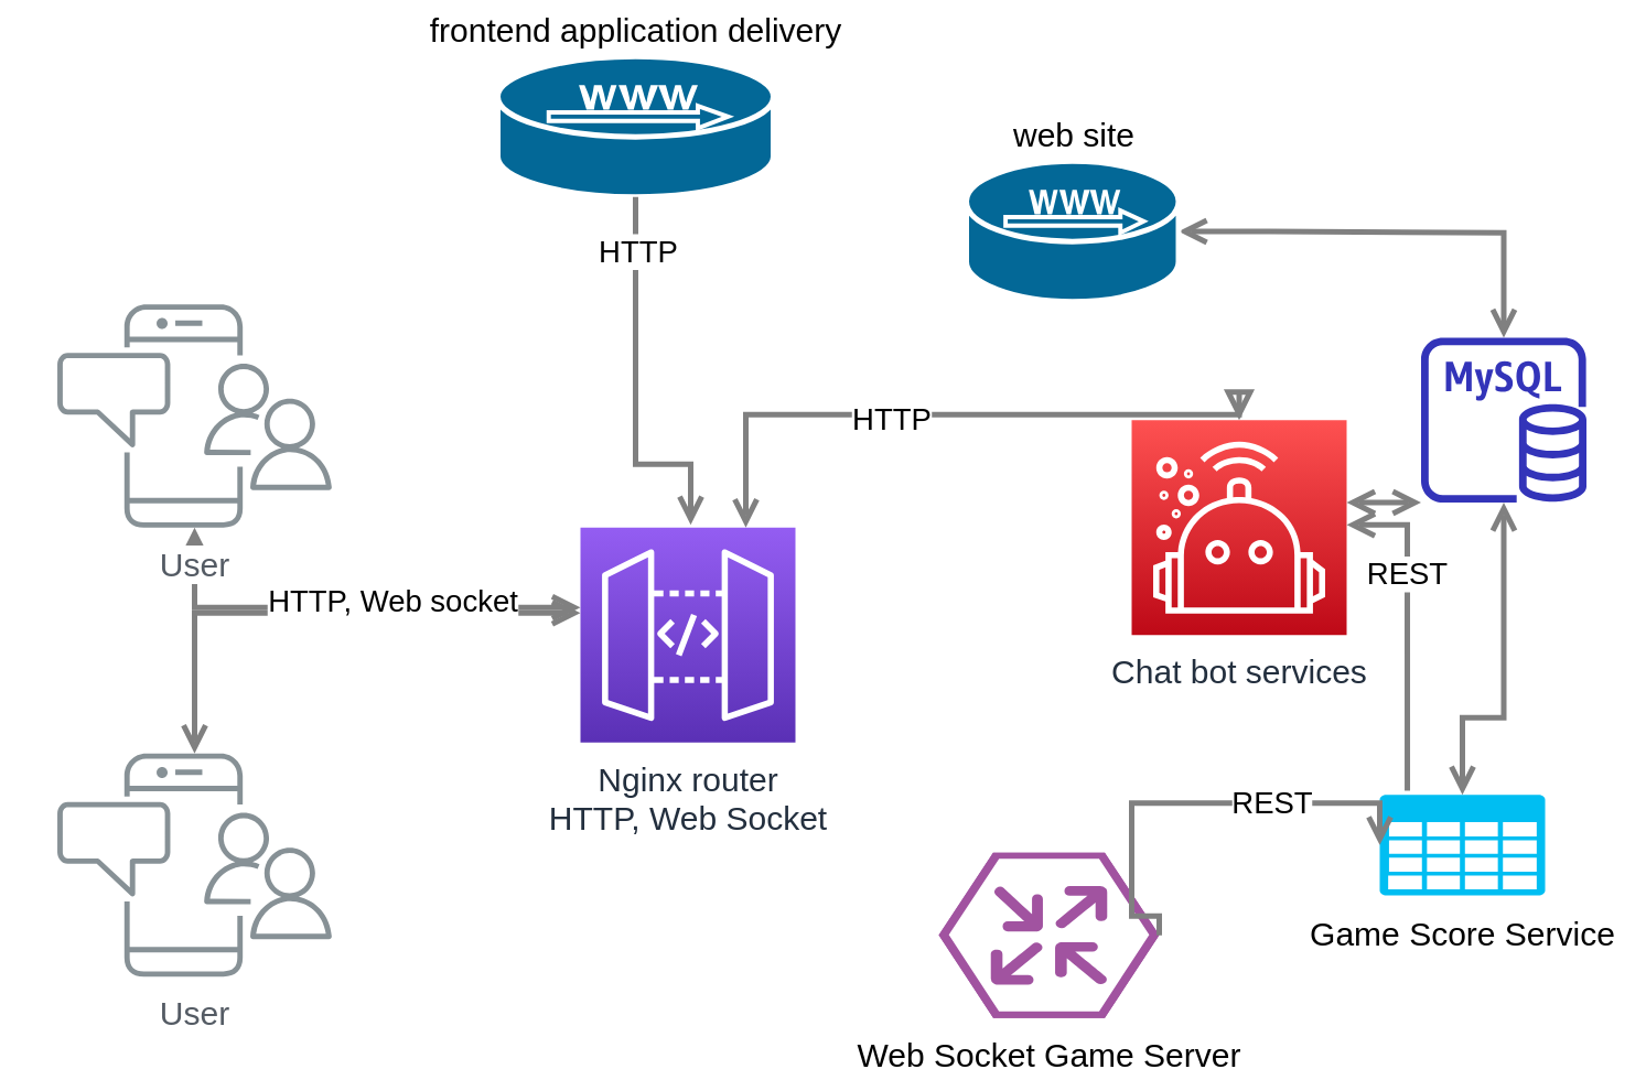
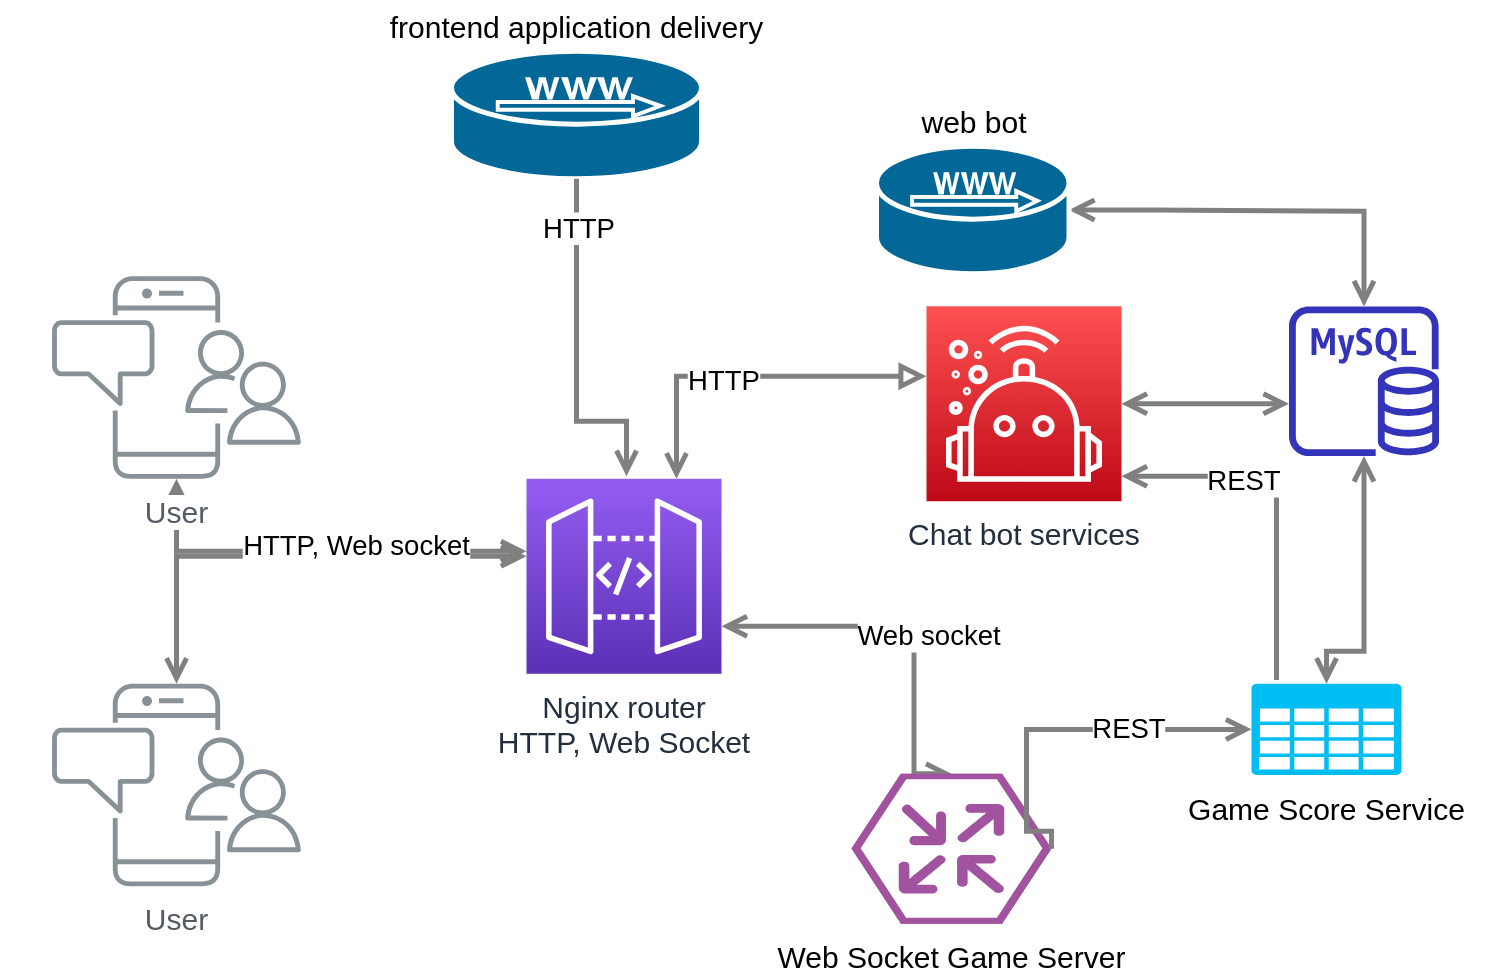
- <mxCell id="14" value="web site" style="shape=mxgraph.cisco.servers.microwebserver;html=1;pointerEvents=1;dashed=0;fillColor=#036897;strokeColor=#ffffff;strokeWidth=2;verticalLabelPosition=top;verticalAlign=bottom;align=center;outlineConnect=0;labelPosition=center;" vertex="1" parent="1"><mxGeometry x="350" y="58" width="77" height="51" as="geometry" /></mxCell>
+ <mxCell id="14" value="web bot" style="shape=mxgraph.cisco.servers.microwebserver;html=1;pointerEvents=1;dashed=0;fillColor=#036897;strokeColor=#ffffff;strokeWidth=2;verticalLabelPosition=top;verticalAlign=bottom;align=center;outlineConnect=0;labelPosition=center;" vertex="1" parent="1"><mxGeometry x="350" y="58" width="77" height="51" as="geometry" /></mxCell>
- <mxCell id="17" value="Chat bot services" style="outlineConnect=0;fontColor=#232F3E;gradientColor=#FE5151;gradientDirection=north;fillColor=#BE0917;strokeColor=#ffffff;dashed=0;verticalLabelPosition=bottom;verticalAlign=top;align=center;html=1;fontSize=12;fontStyle=0;aspect=fixed;shape=mxgraph.aws4.resourceIcon;resIcon=mxgraph.aws4.robomaker;" vertex="1" parent="1"><mxGeometry x="410" y="152" width="78" height="78" as="geometry" /></mxCell>
+ <mxCell id="17" value="Chat bot services" style="outlineConnect=0;fontColor=#232F3E;gradientColor=#FE5151;gradientDirection=north;fillColor=#BE0917;strokeColor=#ffffff;dashed=0;verticalLabelPosition=bottom;verticalAlign=top;align=center;html=1;fontSize=12;fontStyle=0;aspect=fixed;shape=mxgraph.aws4.resourceIcon;resIcon=mxgraph.aws4.robomaker;" vertex="1" parent="1"><mxGeometry x="370" y="122" width="78" height="78" as="geometry" /></mxCell>
+ <mxCell id="9" style="edgeStyle=orthogonalEdgeStyle;rounded=0;orthogonalLoop=1;jettySize=auto;html=1;startArrow=open;startFill=0;endArrow=open;endFill=0;strokeWidth=2;strokeColor=#808080;exitX=0.5;exitY=0;exitDx=0;exitDy=0;exitPerimeter=0;" parent="1" source="16" target="12" edge="1"><mxGeometry relative="1" as="geometry"><mxPoint x="479.5" y="229.5" as="sourcePoint" /><mxPoint x="368.466" y="287.5" as="targetPoint" /><Array as="points"><mxPoint x="365" y="250" /></Array></mxGeometry></mxCell>
+ <mxCell id="10" value="Web socket" style="edgeLabel;html=1;align=center;verticalAlign=middle;resizable=0;points=[];" vertex="1" connectable="0" parent="9"><mxGeometry x="-0.056" y="-5" relative="1" as="geometry"><mxPoint as="offset" /></mxGeometry></mxCell>
- <mxCell id="18" value="Game Score Service" style="verticalLabelPosition=bottom;html=1;verticalAlign=top;align=center;strokeColor=none;fillColor=#00BEF2;shape=mxgraph.azure.storage;pointerEvents=1;" vertex="1" parent="1"><mxGeometry x="500" y="288" width="60" height="36.5" as="geometry" /></mxCell>
+ <mxCell id="18" value="Game Score Service" style="verticalLabelPosition=bottom;html=1;verticalAlign=top;align=center;strokeColor=none;fillColor=#00BEF2;shape=mxgraph.azure.storage;pointerEvents=1;" vertex="1" parent="1"><mxGeometry x="500" y="273" width="60" height="36.5" as="geometry" /></mxCell>
